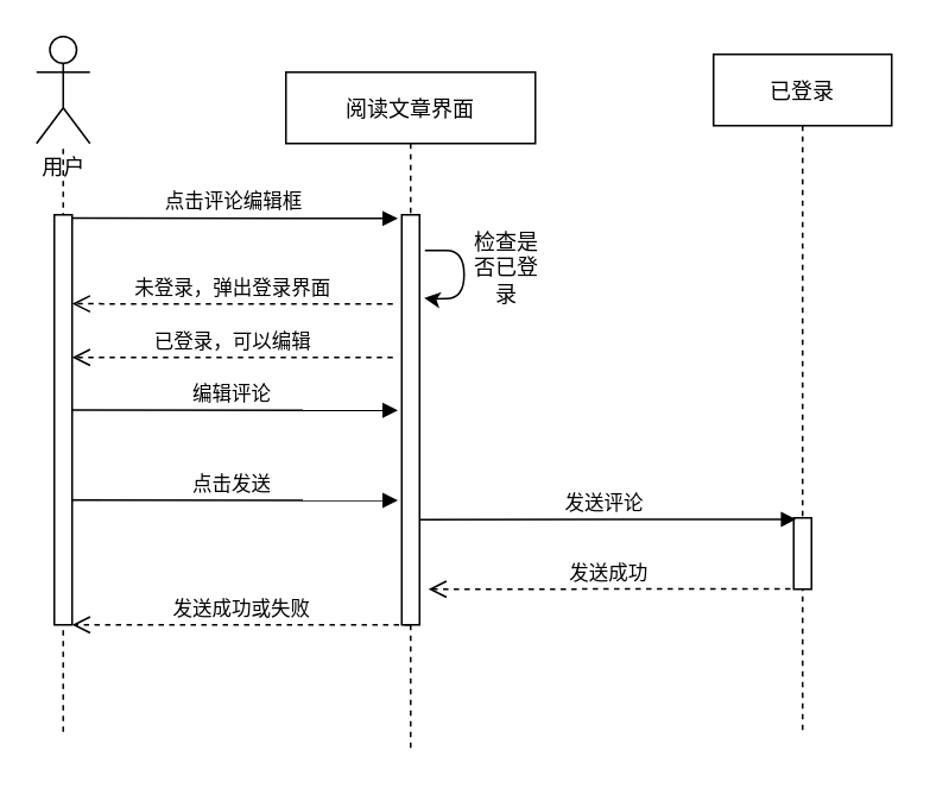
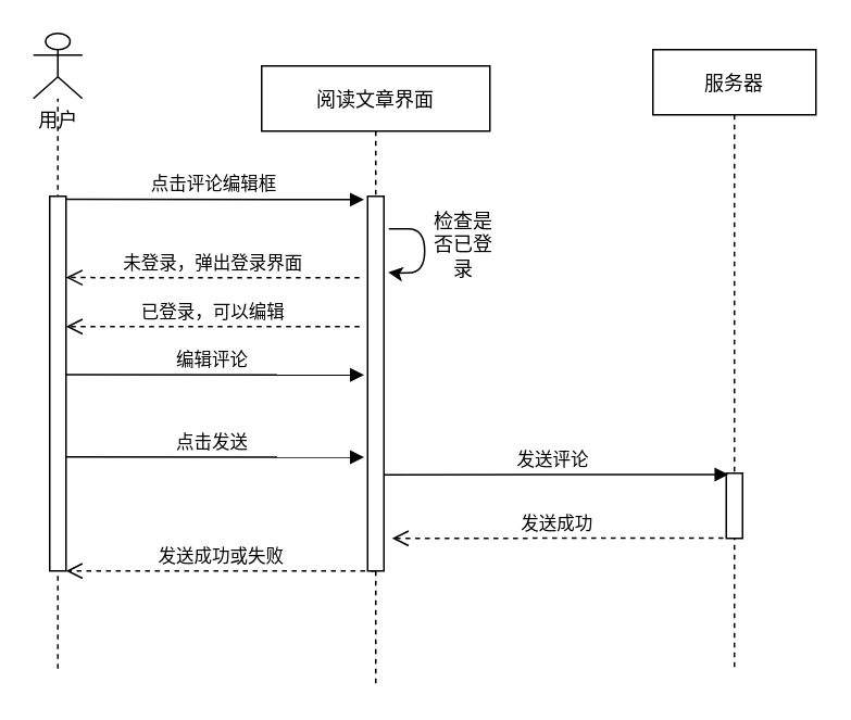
- <mxCell id="7" value="用户" style="shape=umlActor;verticalLabelPosition=bottom;verticalAlign=top;html=1;outlineConnect=0;fontStyle=0;fontFamily=Helvetica;" vertex="1" parent="1"><mxGeometry x="20" y="20" width="30" height="60" as="geometry" /></mxCell>
+ <mxCell id="7" value="用户" style="shape=umlActor;verticalLabelPosition=bottom;verticalAlign=top;html=1;outlineConnect=0;fontStyle=0;fontFamily=Helvetica;" vertex="1" parent="1"><mxGeometry x="20" y="20" width="30" height="40" as="geometry" /></mxCell>
- <mxCell id="5" value="已登录" style="shape=umlLifeline;perimeter=lifelinePerimeter;container=1;collapsible=0;recursiveResize=0;rounded=0;shadow=0;strokeWidth=1;" vertex="1" parent="1"><mxGeometry x="400" y="30" width="100" height="380" as="geometry" /></mxCell>
+ <mxCell id="5" value="服务器" style="shape=umlLifeline;perimeter=lifelinePerimeter;container=1;collapsible=0;recursiveResize=0;rounded=0;shadow=0;strokeWidth=1;" vertex="1" parent="1"><mxGeometry x="400" y="30" width="100" height="380" as="geometry" /></mxCell>
